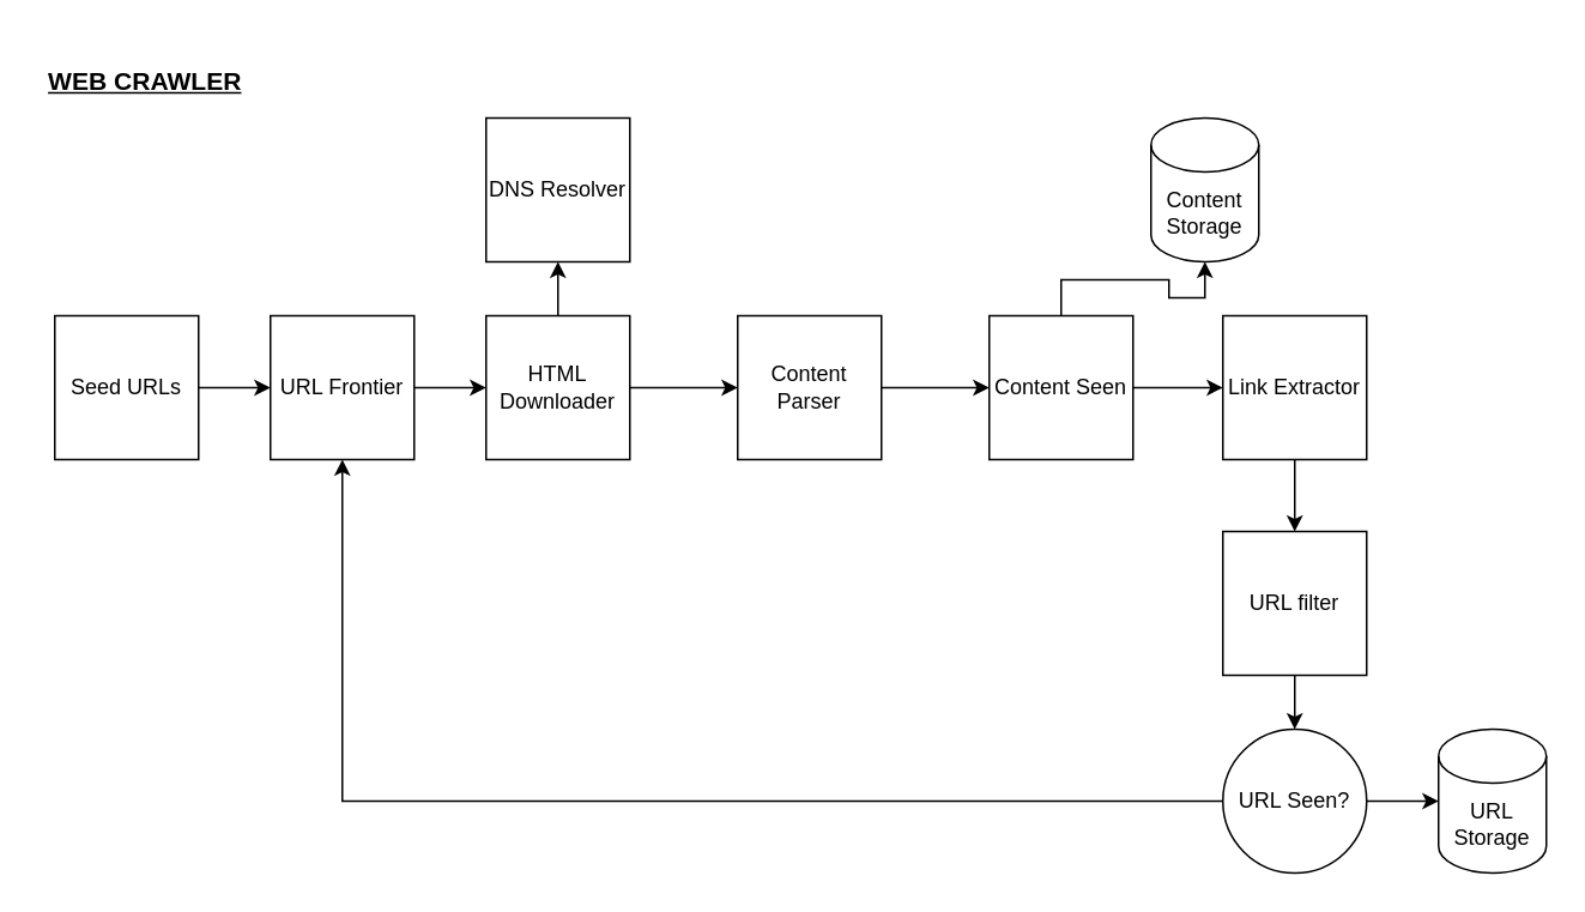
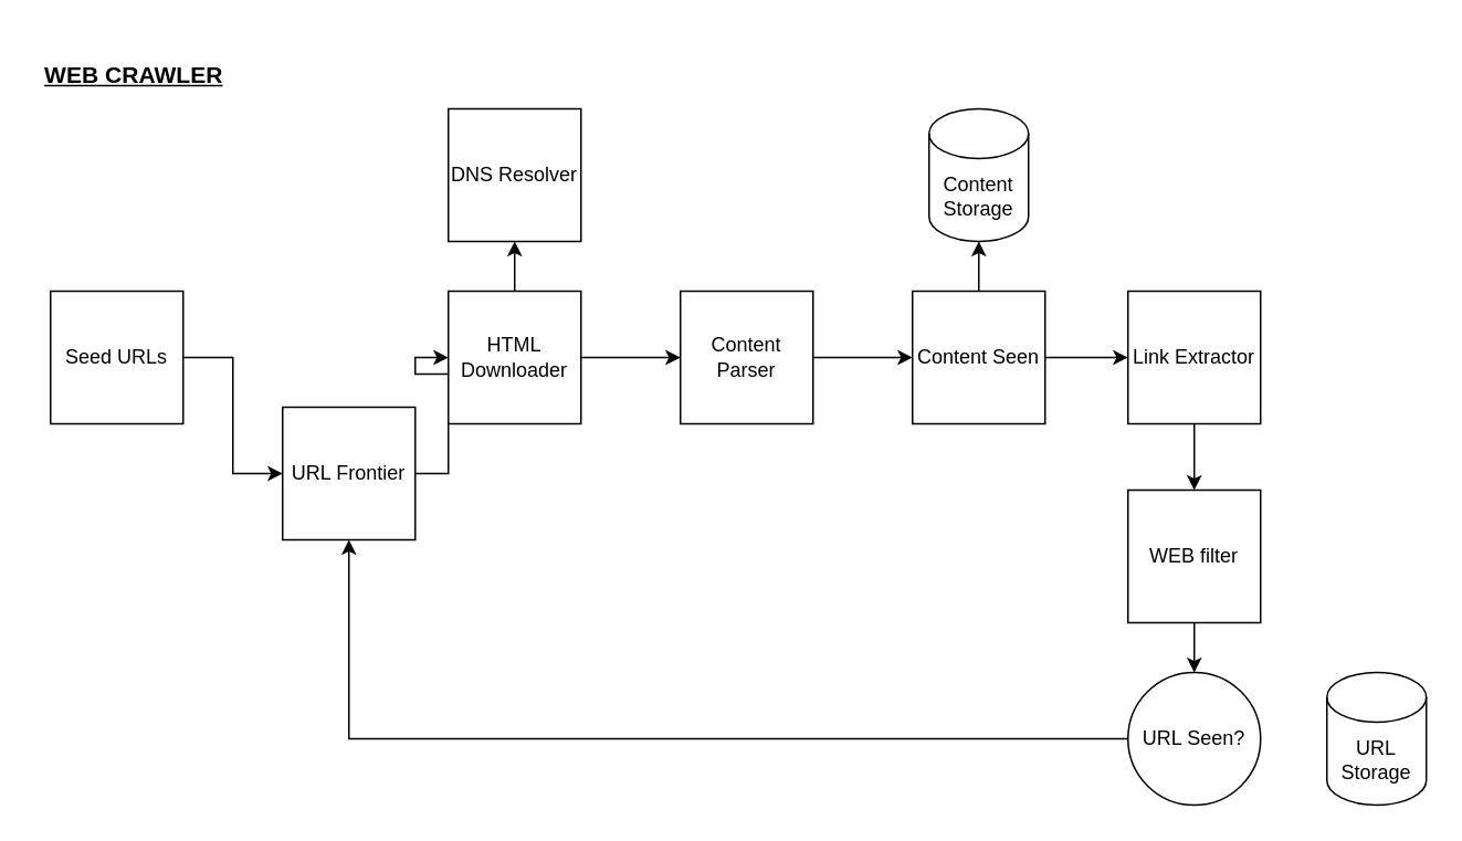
- <mxCell id="16" value="Content Storage" style="shape=cylinder3;whiteSpace=wrap;html=1;boundedLbl=1;backgroundOutline=1;size=15;" vertex="1" parent="1"><mxGeometry x="640" y="65" width="60" height="80" as="geometry" /></mxCell>
+ <mxCell id="16" value="Content Storage" style="shape=cylinder3;whiteSpace=wrap;html=1;boundedLbl=1;backgroundOutline=1;size=15;" vertex="1" parent="1"><mxGeometry x="560" y="65" width="60" height="80" as="geometry" /></mxCell>
- <mxCell id="6" value="URL Frontier" style="whiteSpace=wrap;html=1;aspect=fixed;" vertex="1" parent="1"><mxGeometry x="150" y="175" width="80" height="80" as="geometry" /></mxCell>
+ <mxCell id="6" value="URL Frontier" style="whiteSpace=wrap;html=1;aspect=fixed;" vertex="1" parent="1"><mxGeometry x="170" y="245" width="80" height="80" as="geometry" /></mxCell>
- <mxCell id="20" value="URL filter" style="whiteSpace=wrap;html=1;aspect=fixed;" vertex="1" parent="1"><mxGeometry x="680" y="295" width="80" height="80" as="geometry" /></mxCell>
+ <mxCell id="20" value="WEB filter" style="whiteSpace=wrap;html=1;aspect=fixed;" vertex="1" parent="1"><mxGeometry x="680" y="295" width="80" height="80" as="geometry" /></mxCell>
- <mxCell id="23" style="edgeStyle=orthogonalEdgeStyle;rounded=0;orthogonalLoop=1;jettySize=auto;html=1;exitX=1;exitY=0.5;exitDx=0;exitDy=0;entryX=0;entryY=0.5;entryDx=0;entryDy=0;entryPerimeter=0;" edge="1" parent="1" source="24" target="21"><mxGeometry relative="1" as="geometry" /></mxCell>
